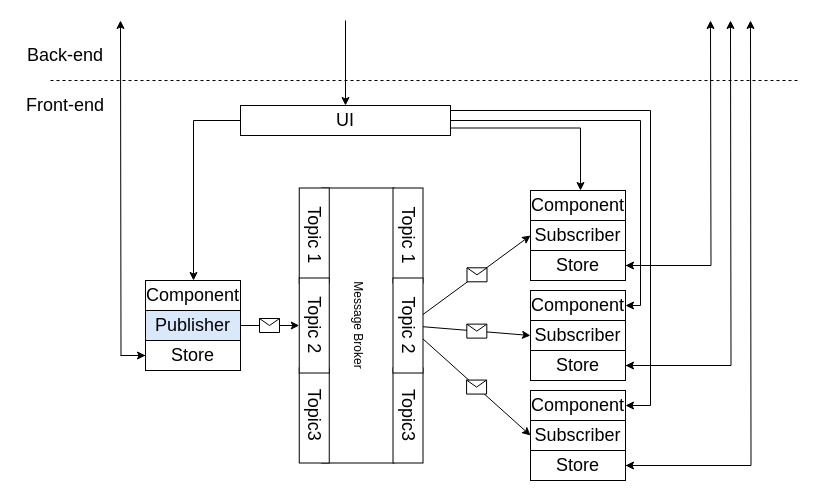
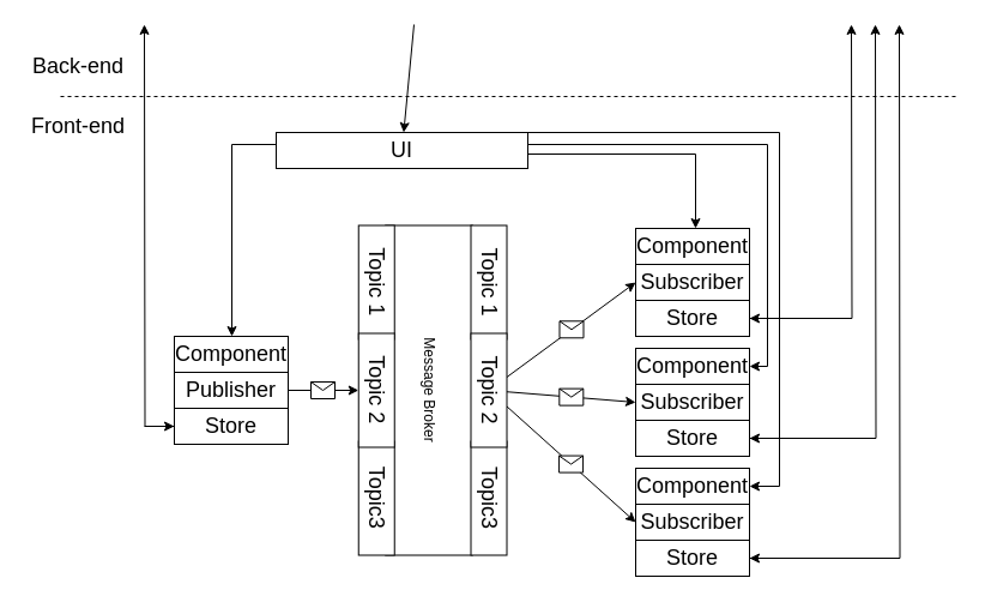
- <mxCell id="9" value="UI" style="rounded=0;whiteSpace=wrap;html=1;fontSize=18;" parent="1" vertex="1"><mxGeometry x="240" y="105" width="210" height="30" as="geometry" /></mxCell>
+ <mxCell id="9" value="UI" style="rounded=0;whiteSpace=wrap;html=1;fontSize=18;" parent="1" vertex="1"><mxGeometry x="230" y="110" width="210" height="30" as="geometry" /></mxCell>
- <mxCell id="15" value="Publisher" style="rounded=0;whiteSpace=wrap;html=1;fontSize=18;fillColor=#dae8fc;" parent="1" vertex="1"><mxGeometry x="145" y="310" width="95" height="30" as="geometry" /></mxCell>
+ <mxCell id="15" value="Publisher" style="rounded=0;whiteSpace=wrap;html=1;fontSize=18;" parent="1" vertex="1"><mxGeometry x="145" y="310" width="95" height="30" as="geometry" /></mxCell>
